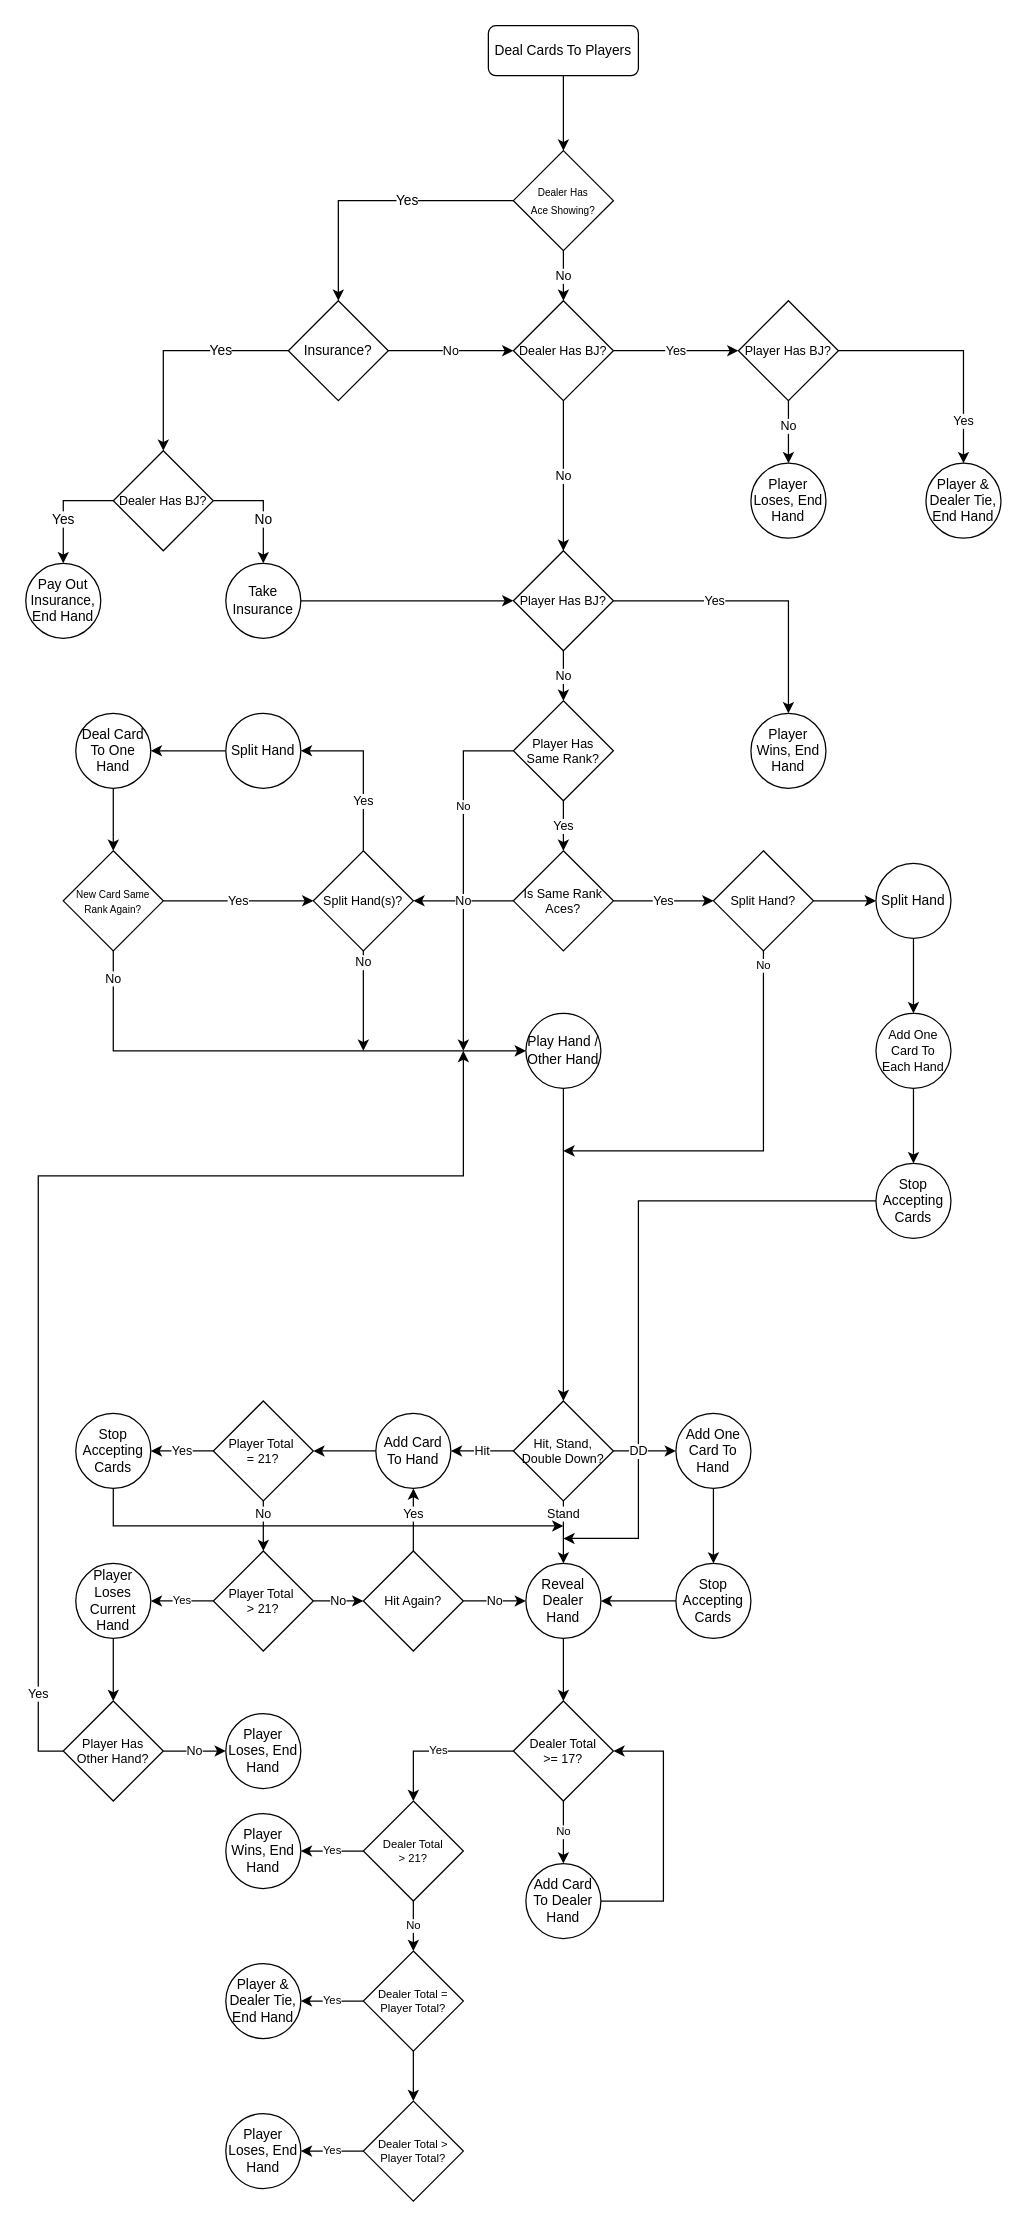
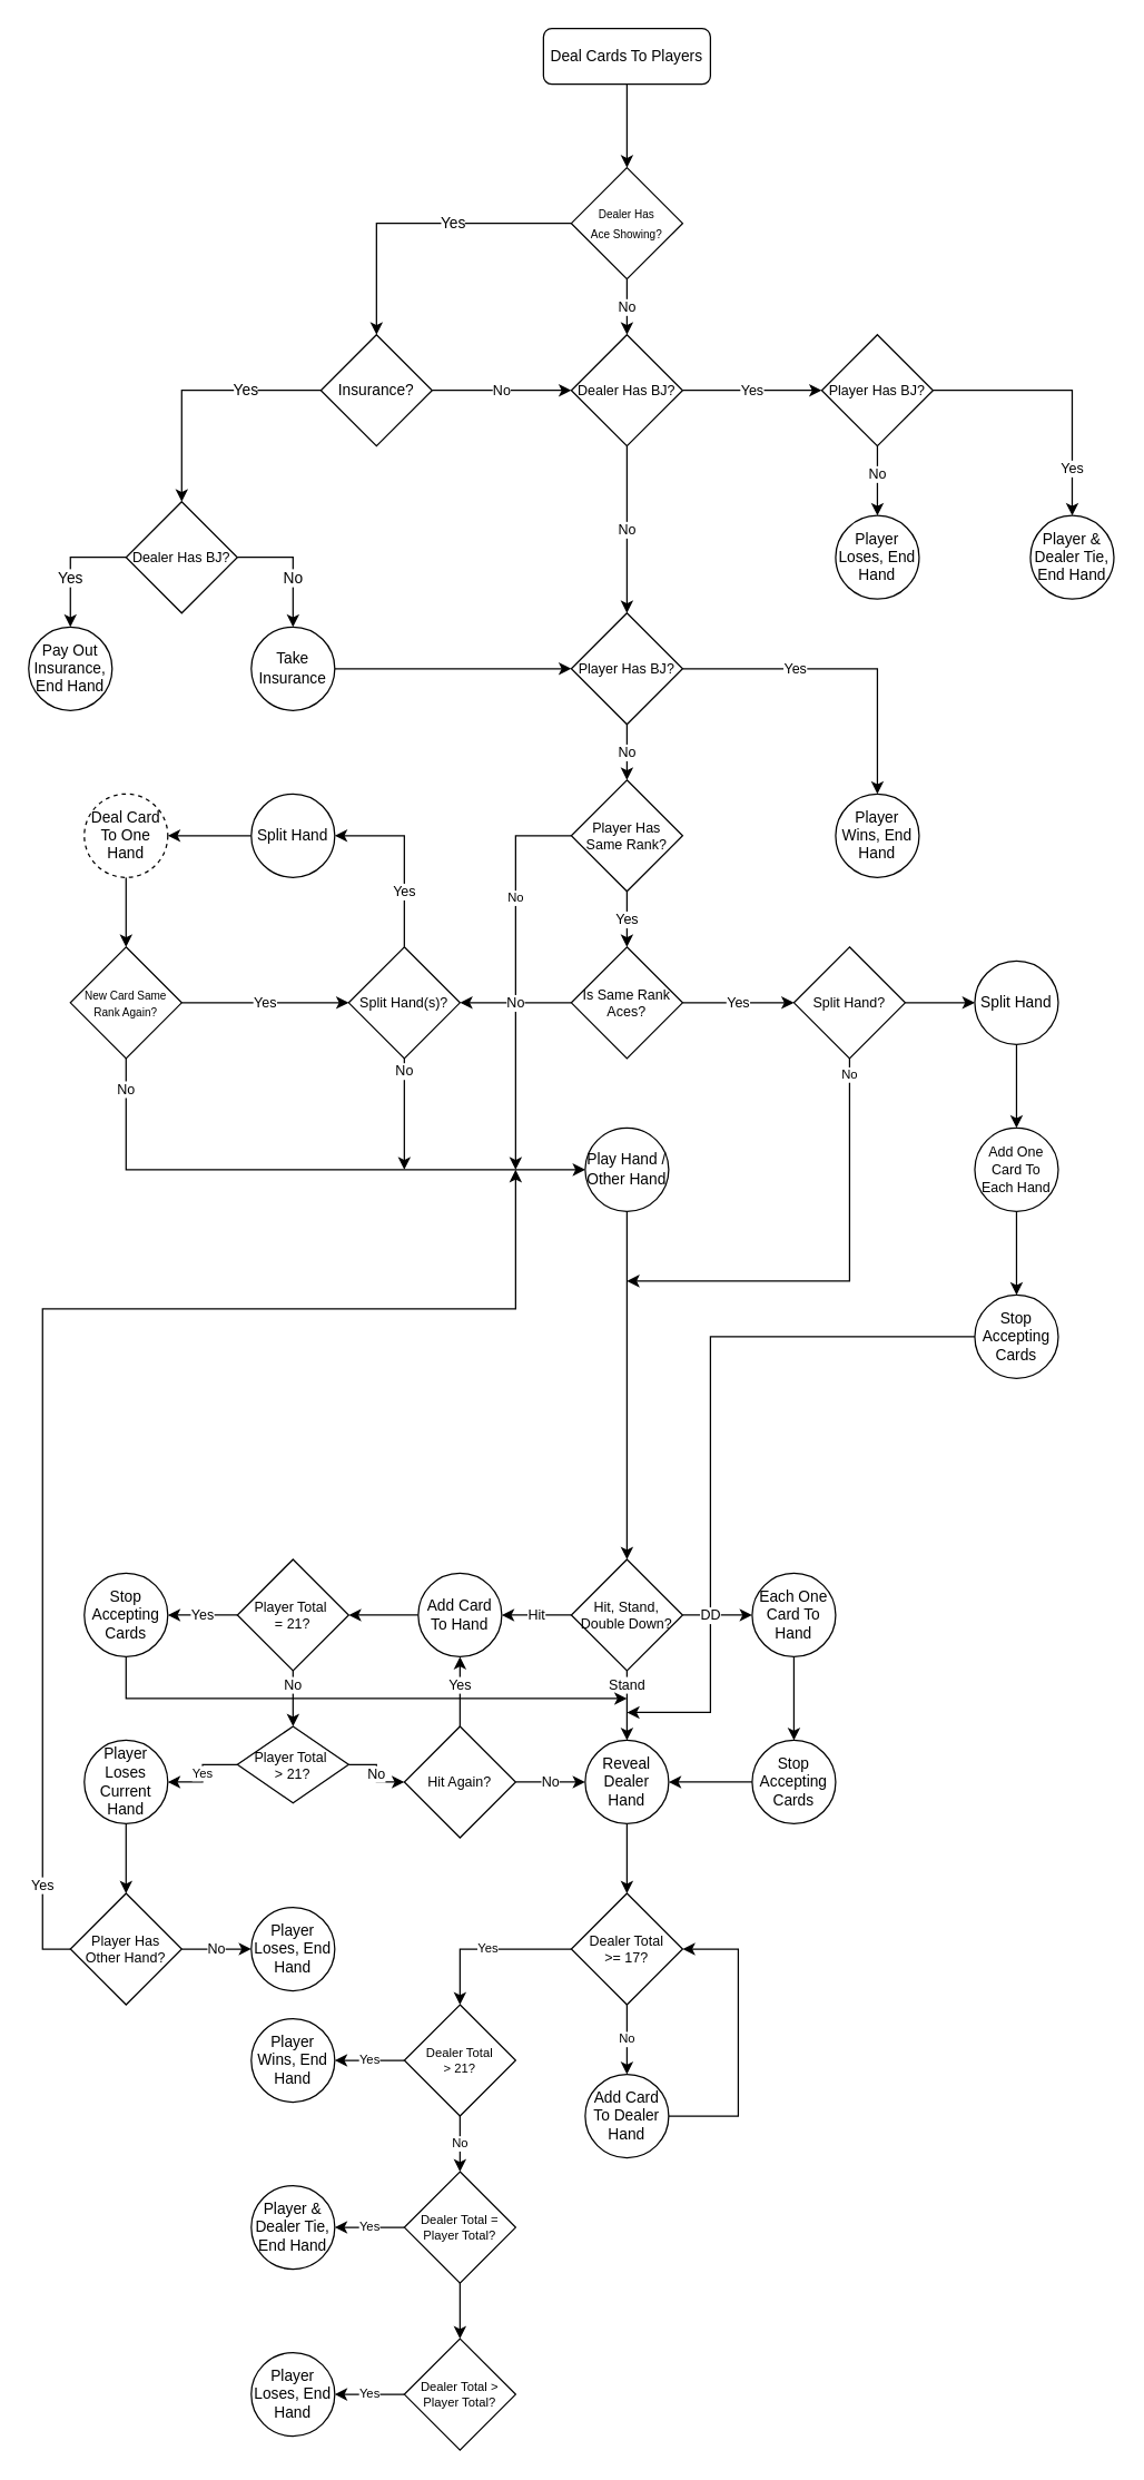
- <mxCell id="45" value="Deal Card To One Hand" style="ellipse;whiteSpace=wrap;html=1;aspect=fixed;fontSize=11;" parent="1" vertex="1"><mxGeometry x="60" y="570" width="60" height="60" as="geometry" /></mxCell>
+ <mxCell id="45" value="Deal Card To One Hand" style="ellipse;whiteSpace=wrap;html=1;aspect=fixed;fontSize=11;dashed=1;" parent="1" vertex="1"><mxGeometry x="60" y="570" width="60" height="60" as="geometry" /></mxCell>
- <mxCell id="60" value="Add One Card To Hand" style="ellipse;whiteSpace=wrap;html=1;aspect=fixed;fontSize=11;" parent="1" vertex="1"><mxGeometry x="540" y="1130" width="60" height="60" as="geometry" /></mxCell>
+ <mxCell id="60" value="Each One Card To Hand" style="ellipse;whiteSpace=wrap;html=1;aspect=fixed;fontSize=11;" parent="1" vertex="1"><mxGeometry x="540" y="1130" width="60" height="60" as="geometry" /></mxCell>
- <mxCell id="68" value="Player Total&amp;nbsp;&lt;br&gt;&amp;gt; 21?" style="rhombus;whiteSpace=wrap;html=1;fontSize=10;" parent="1" vertex="1"><mxGeometry x="170" y="1240" width="80" height="80" as="geometry" /></mxCell>
+ <mxCell id="68" value="Player Total&amp;nbsp;&lt;br&gt;&amp;gt; 21?" style="rhombus;whiteSpace=wrap;html=1;fontSize=10;" parent="1" vertex="1"><mxGeometry x="170" y="1240" width="80" height="55" as="geometry" /></mxCell>
